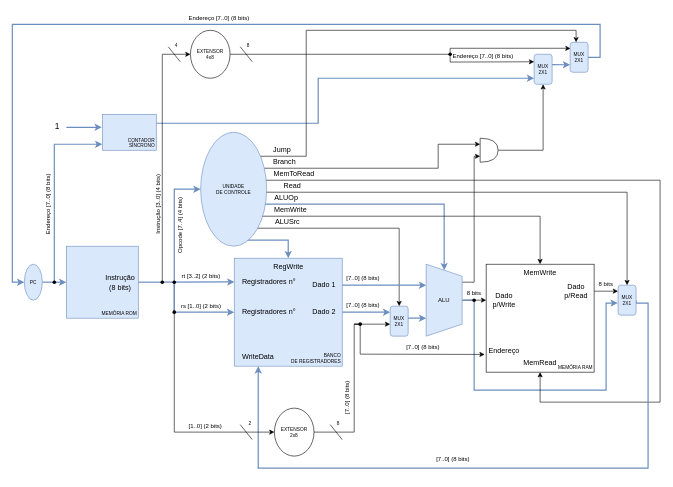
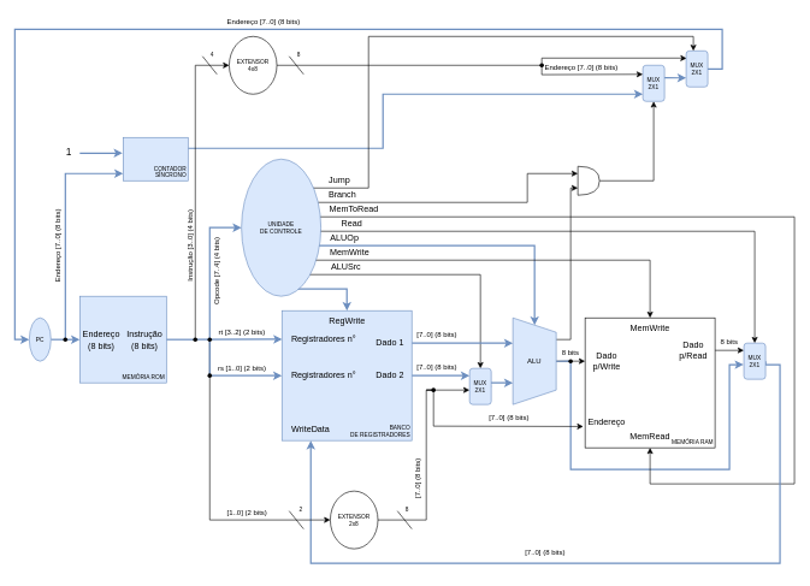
+ <mxCell id="54" value="&lt;font style=&quot;font-size: 12px&quot;&gt;Endereço (8 bits)&lt;/font&gt;" style="text;html=1;strokeColor=none;fillColor=none;align=center;verticalAlign=middle;whiteSpace=wrap;rounded=0;fontSize=14;" parent="1" vertex="1"><mxGeometry x="110" y="455" width="60" height="30" as="geometry" /></mxCell>
